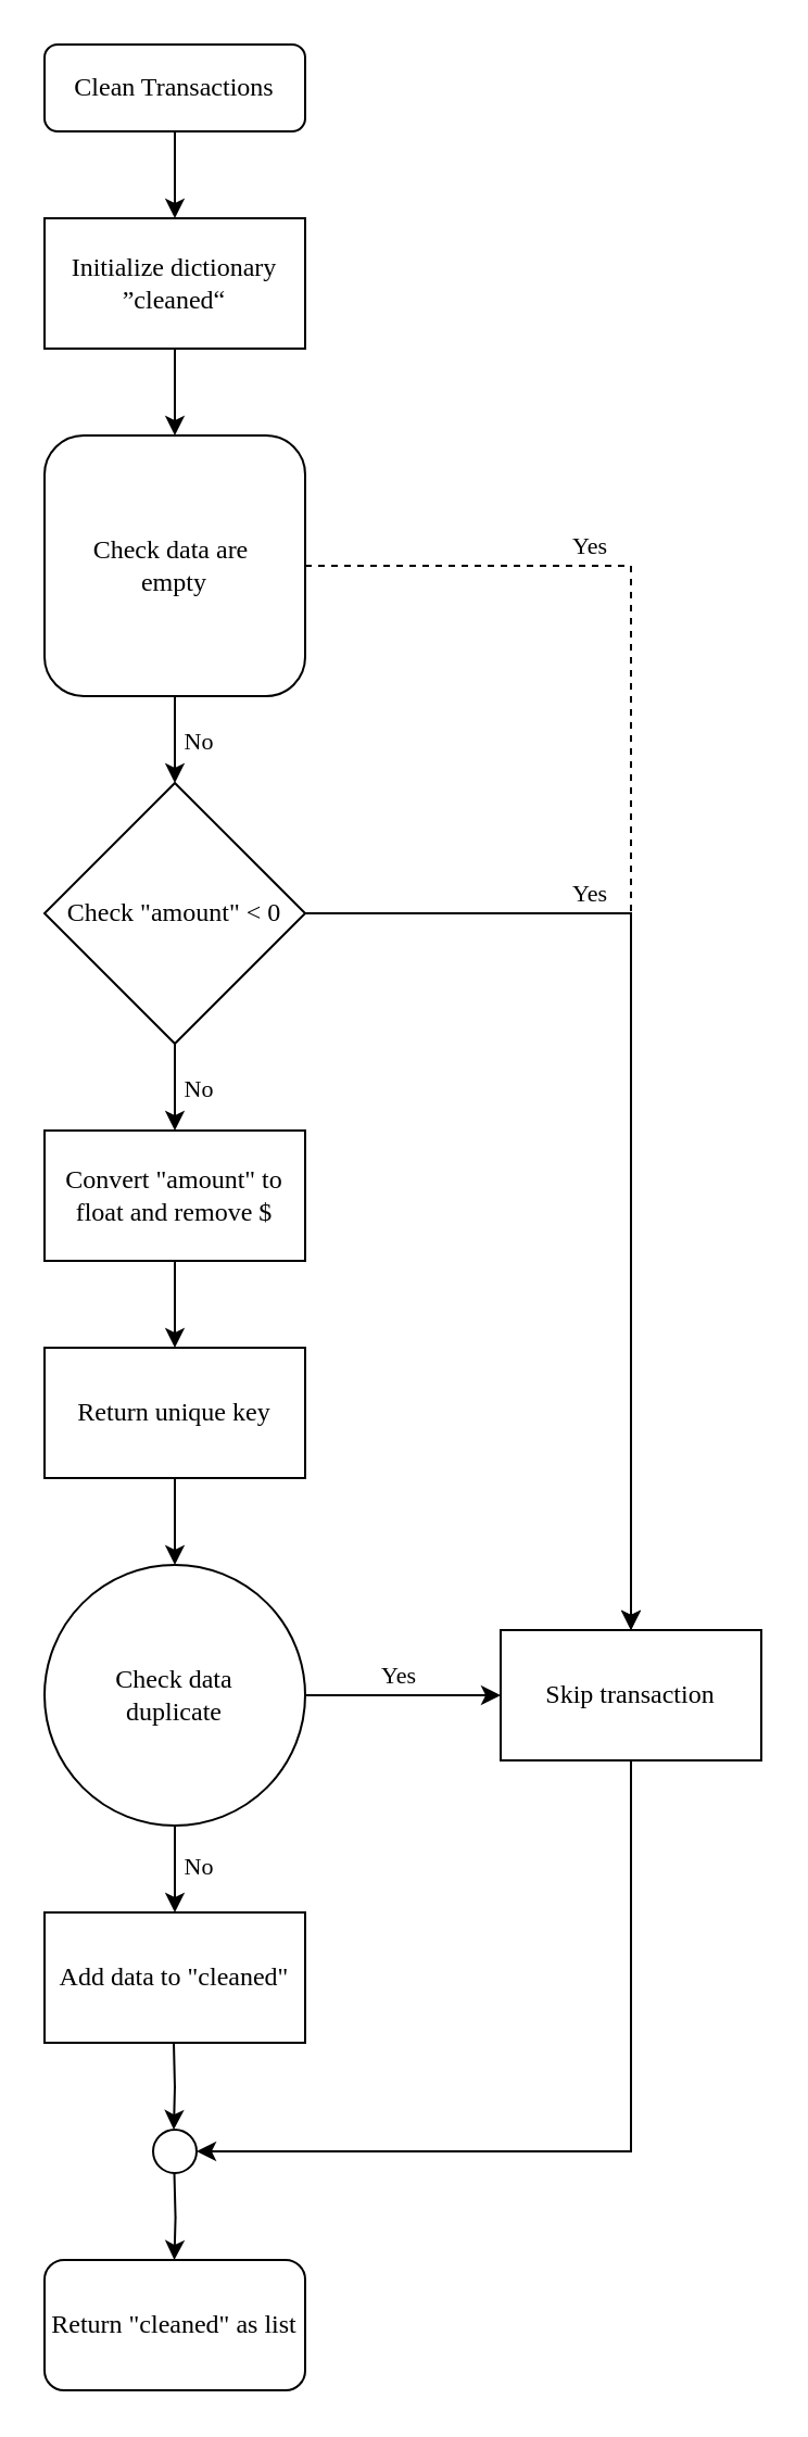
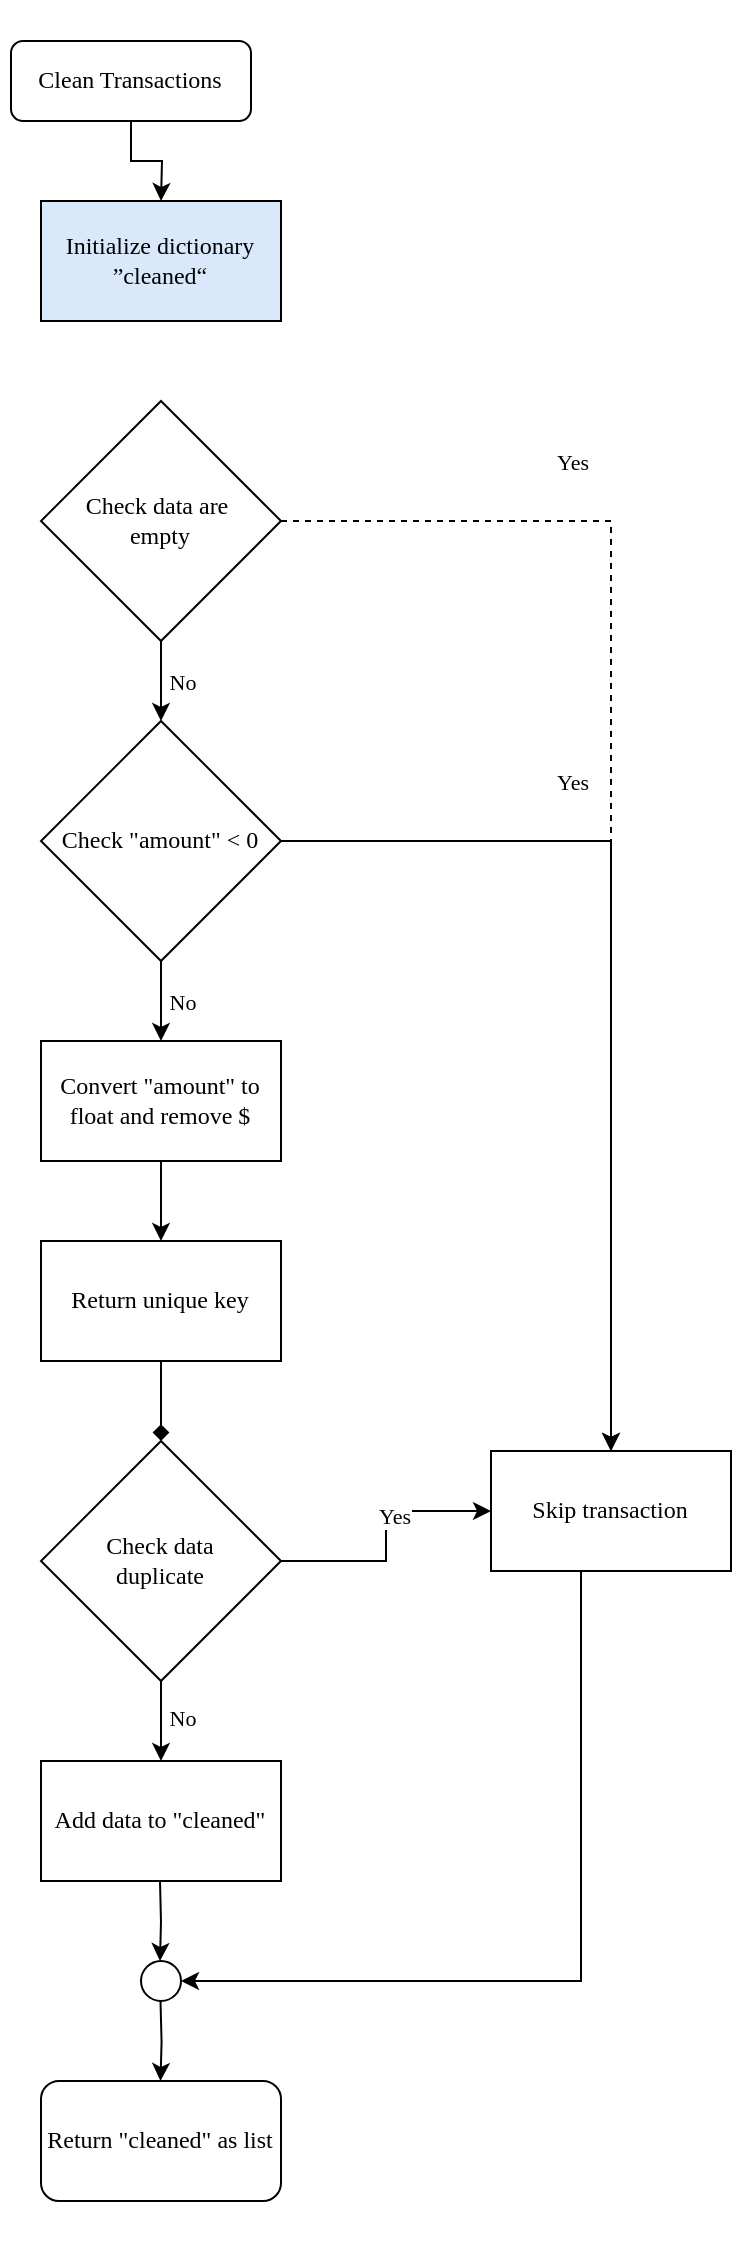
- <mxCell id="3" value="Clean Transactions" style="rounded=1;whiteSpace=wrap;html=1;fontSize=12;glass=0;strokeWidth=1;shadow=0;fontFamily=Times New Roman;" parent="1" vertex="1"><mxGeometry x="20" y="20" width="120" height="40" as="geometry" /></mxCell>
+ <mxCell id="3" value="Clean Transactions" style="rounded=1;whiteSpace=wrap;html=1;fontSize=12;glass=0;strokeWidth=1;shadow=0;fontFamily=Times New Roman;" parent="1" vertex="1"><mxGeometry x="5" y="20" width="120" height="40" as="geometry" /></mxCell>
- <mxCell id="5" value="Initialize dictionary ”cleaned“" style="rounded=0;whiteSpace=wrap;html=1;fontFamily=Times New Roman;" parent="1" vertex="1"><mxGeometry x="20" y="100" width="120" height="60" as="geometry" /></mxCell>
+ <mxCell id="5" value="Initialize dictionary ”cleaned“" style="rounded=0;whiteSpace=wrap;html=1;fontFamily=Times New Roman;fillColor=#dae8fc;" parent="1" vertex="1"><mxGeometry x="20" y="100" width="120" height="60" as="geometry" /></mxCell>
- <mxCell id="4" value="" style="edgeStyle=orthogonalEdgeStyle;rounded=0;orthogonalLoop=1;jettySize=auto;html=1;fontFamily=Times New Roman;" parent="1" source="5" target="10" edge="1"><mxGeometry relative="1" as="geometry" /></mxCell>
- <mxCell id="10" value="&lt;div&gt;Check data are&amp;nbsp;&lt;/div&gt;&lt;div&gt;empty&lt;/div&gt;" style="whiteSpace=wrap;html=1;fontFamily=Times New Roman;rounded=1;" parent="1" vertex="1"><mxGeometry x="20" y="200" width="120" height="120" as="geometry" /></mxCell>
+ <mxCell id="10" value="&lt;div&gt;Check data are&amp;nbsp;&lt;/div&gt;&lt;div&gt;empty&lt;/div&gt;" style="rhombus;whiteSpace=wrap;html=1;fontFamily=Times New Roman;" parent="1" vertex="1"><mxGeometry x="20" y="200" width="120" height="120" as="geometry" /></mxCell>
- <mxCell id="20" value="" style="edgeStyle=orthogonalEdgeStyle;rounded=0;orthogonalLoop=1;jettySize=auto;html=1;fontFamily=Times New Roman;" parent="1" source="21" target="26" edge="1"><mxGeometry relative="1" as="geometry" /></mxCell>
+ <mxCell id="20" value="" style="edgeStyle=orthogonalEdgeStyle;rounded=0;orthogonalLoop=1;jettySize=auto;html=1;fontFamily=Times New Roman;endArrow=diamond;" parent="1" source="21" target="26" edge="1"><mxGeometry relative="1" as="geometry" /></mxCell>
- <mxCell id="26" value="&lt;div&gt;Check data&lt;/div&gt;&lt;div&gt;duplicate&lt;/div&gt;" style="ellipse;whiteSpace=wrap;html=1;fontFamily=Times New Roman;" parent="1" vertex="1"><mxGeometry x="20" y="720" width="120" height="120" as="geometry" /></mxCell>
+ <mxCell id="26" value="&lt;div&gt;Check data&lt;/div&gt;&lt;div&gt;duplicate&lt;/div&gt;" style="rhombus;whiteSpace=wrap;html=1;fontFamily=Times New Roman;" parent="1" vertex="1"><mxGeometry x="20" y="720" width="120" height="120" as="geometry" /></mxCell>
- <mxCell id="12" value="Skip transaction" style="rounded=0;whiteSpace=wrap;html=1;fontFamily=Times New Roman;" parent="1" vertex="1"><mxGeometry x="230" y="750" width="120" height="60" as="geometry" /></mxCell>
+ <mxCell id="12" value="Skip transaction" style="rounded=0;whiteSpace=wrap;html=1;fontFamily=Times New Roman;" parent="1" vertex="1"><mxGeometry x="245" y="725" width="120" height="60" as="geometry" /></mxCell>
